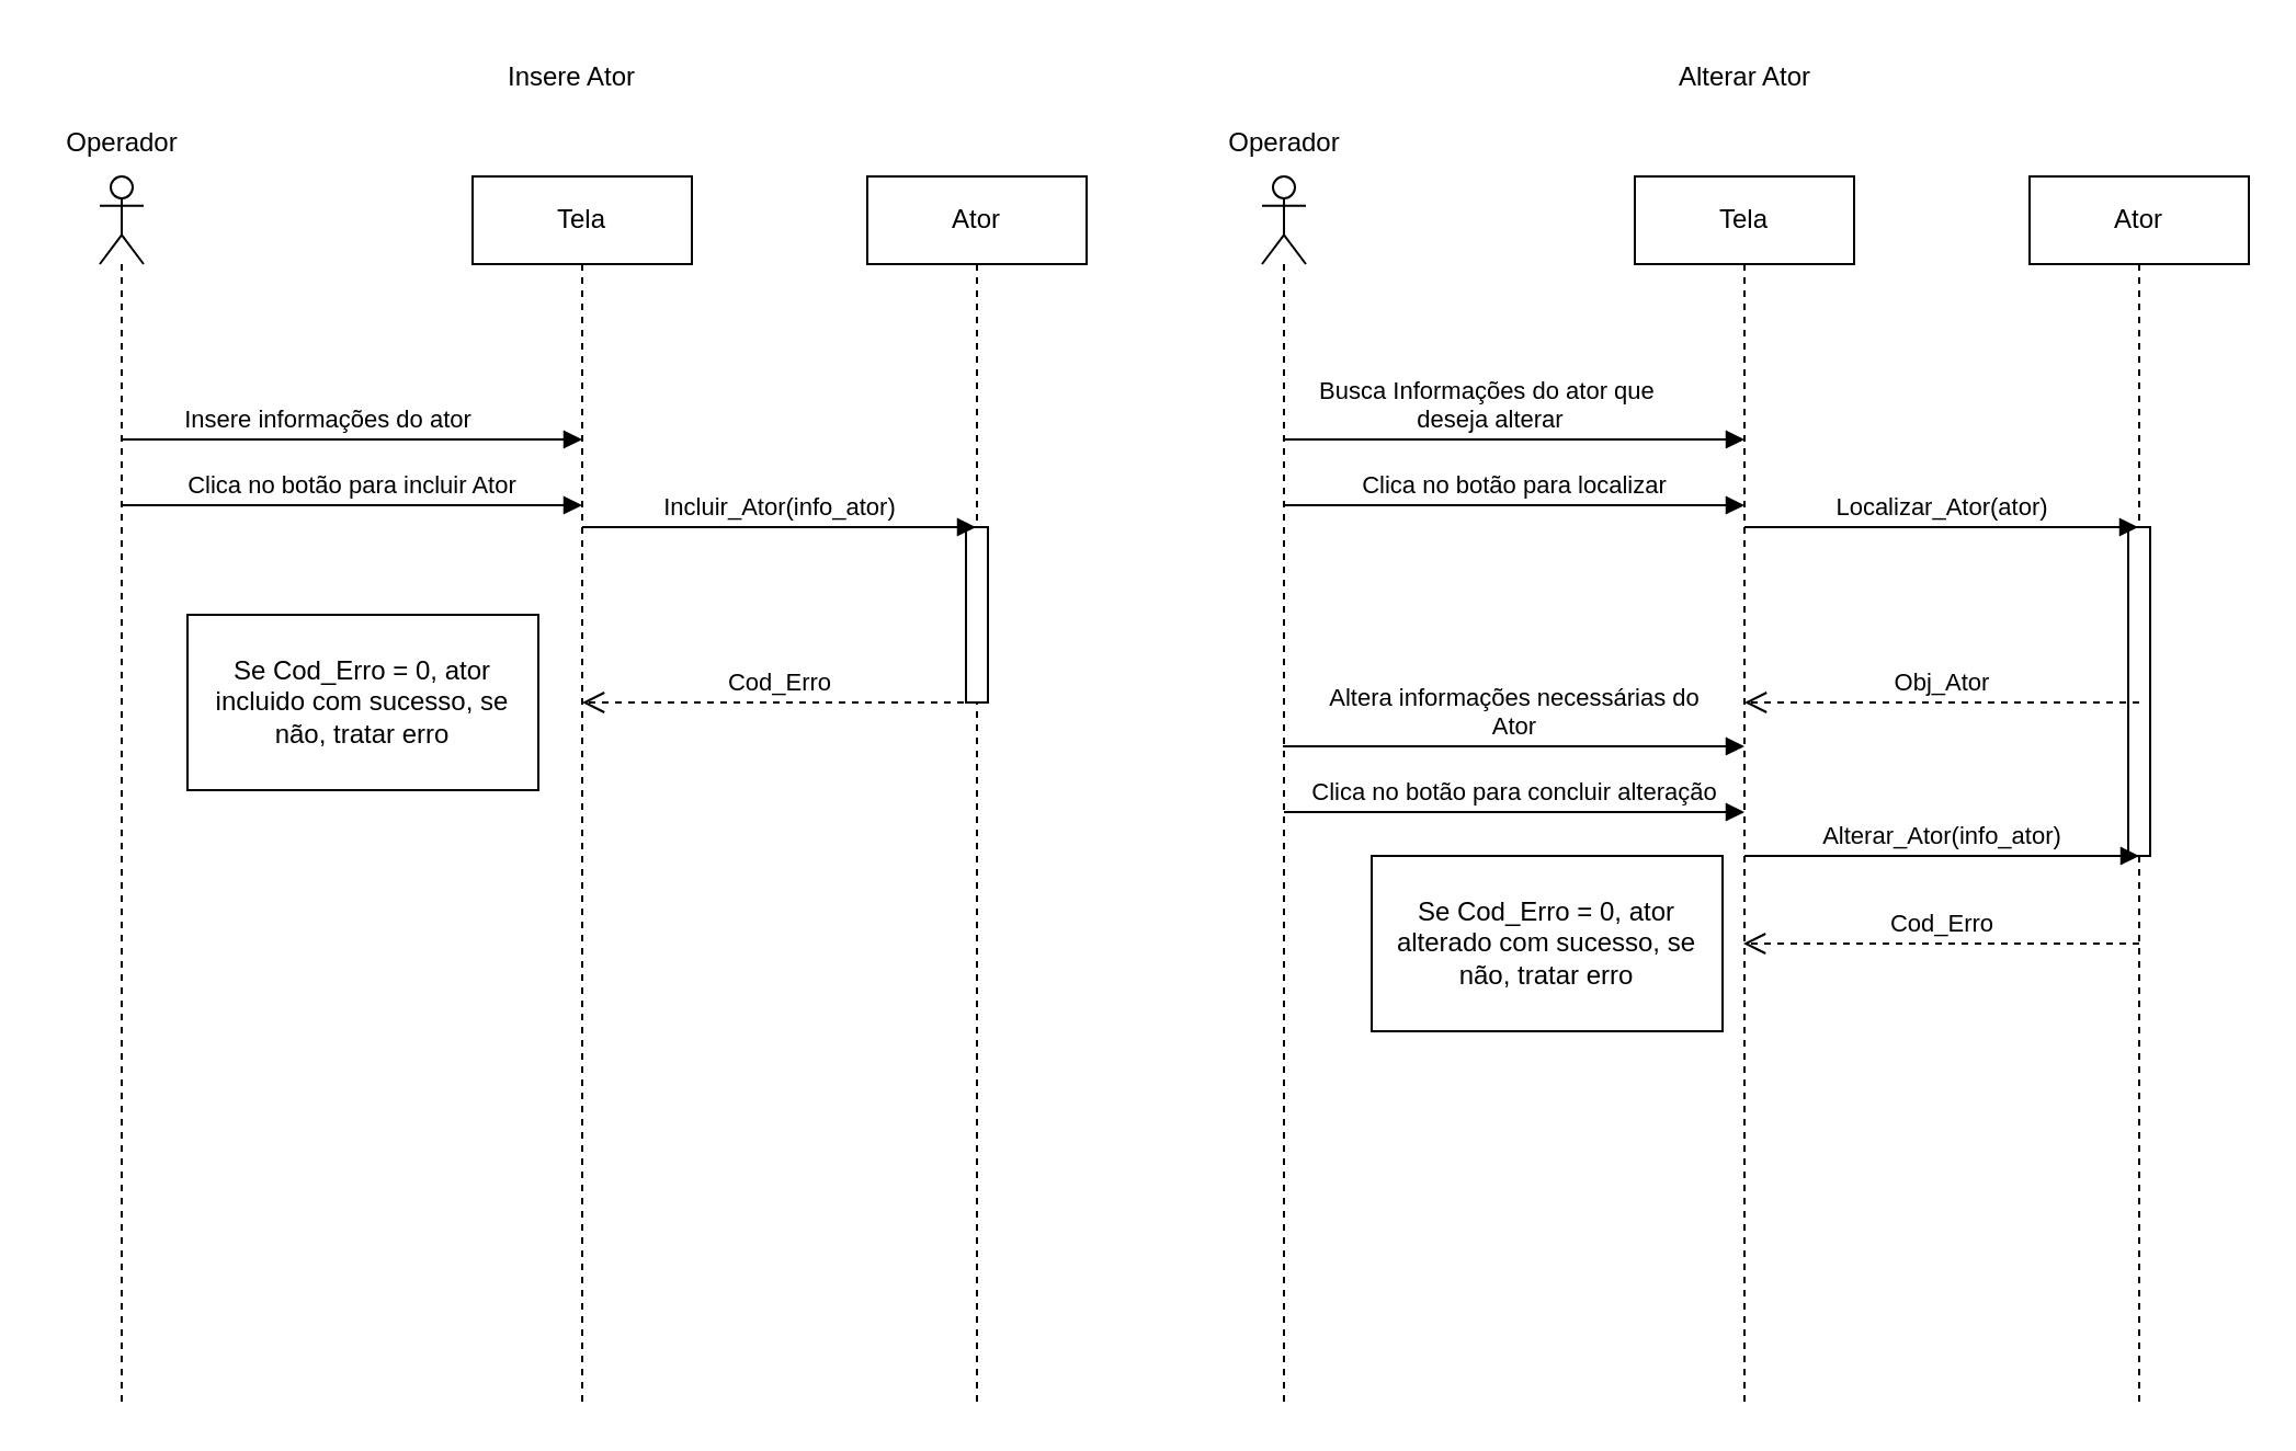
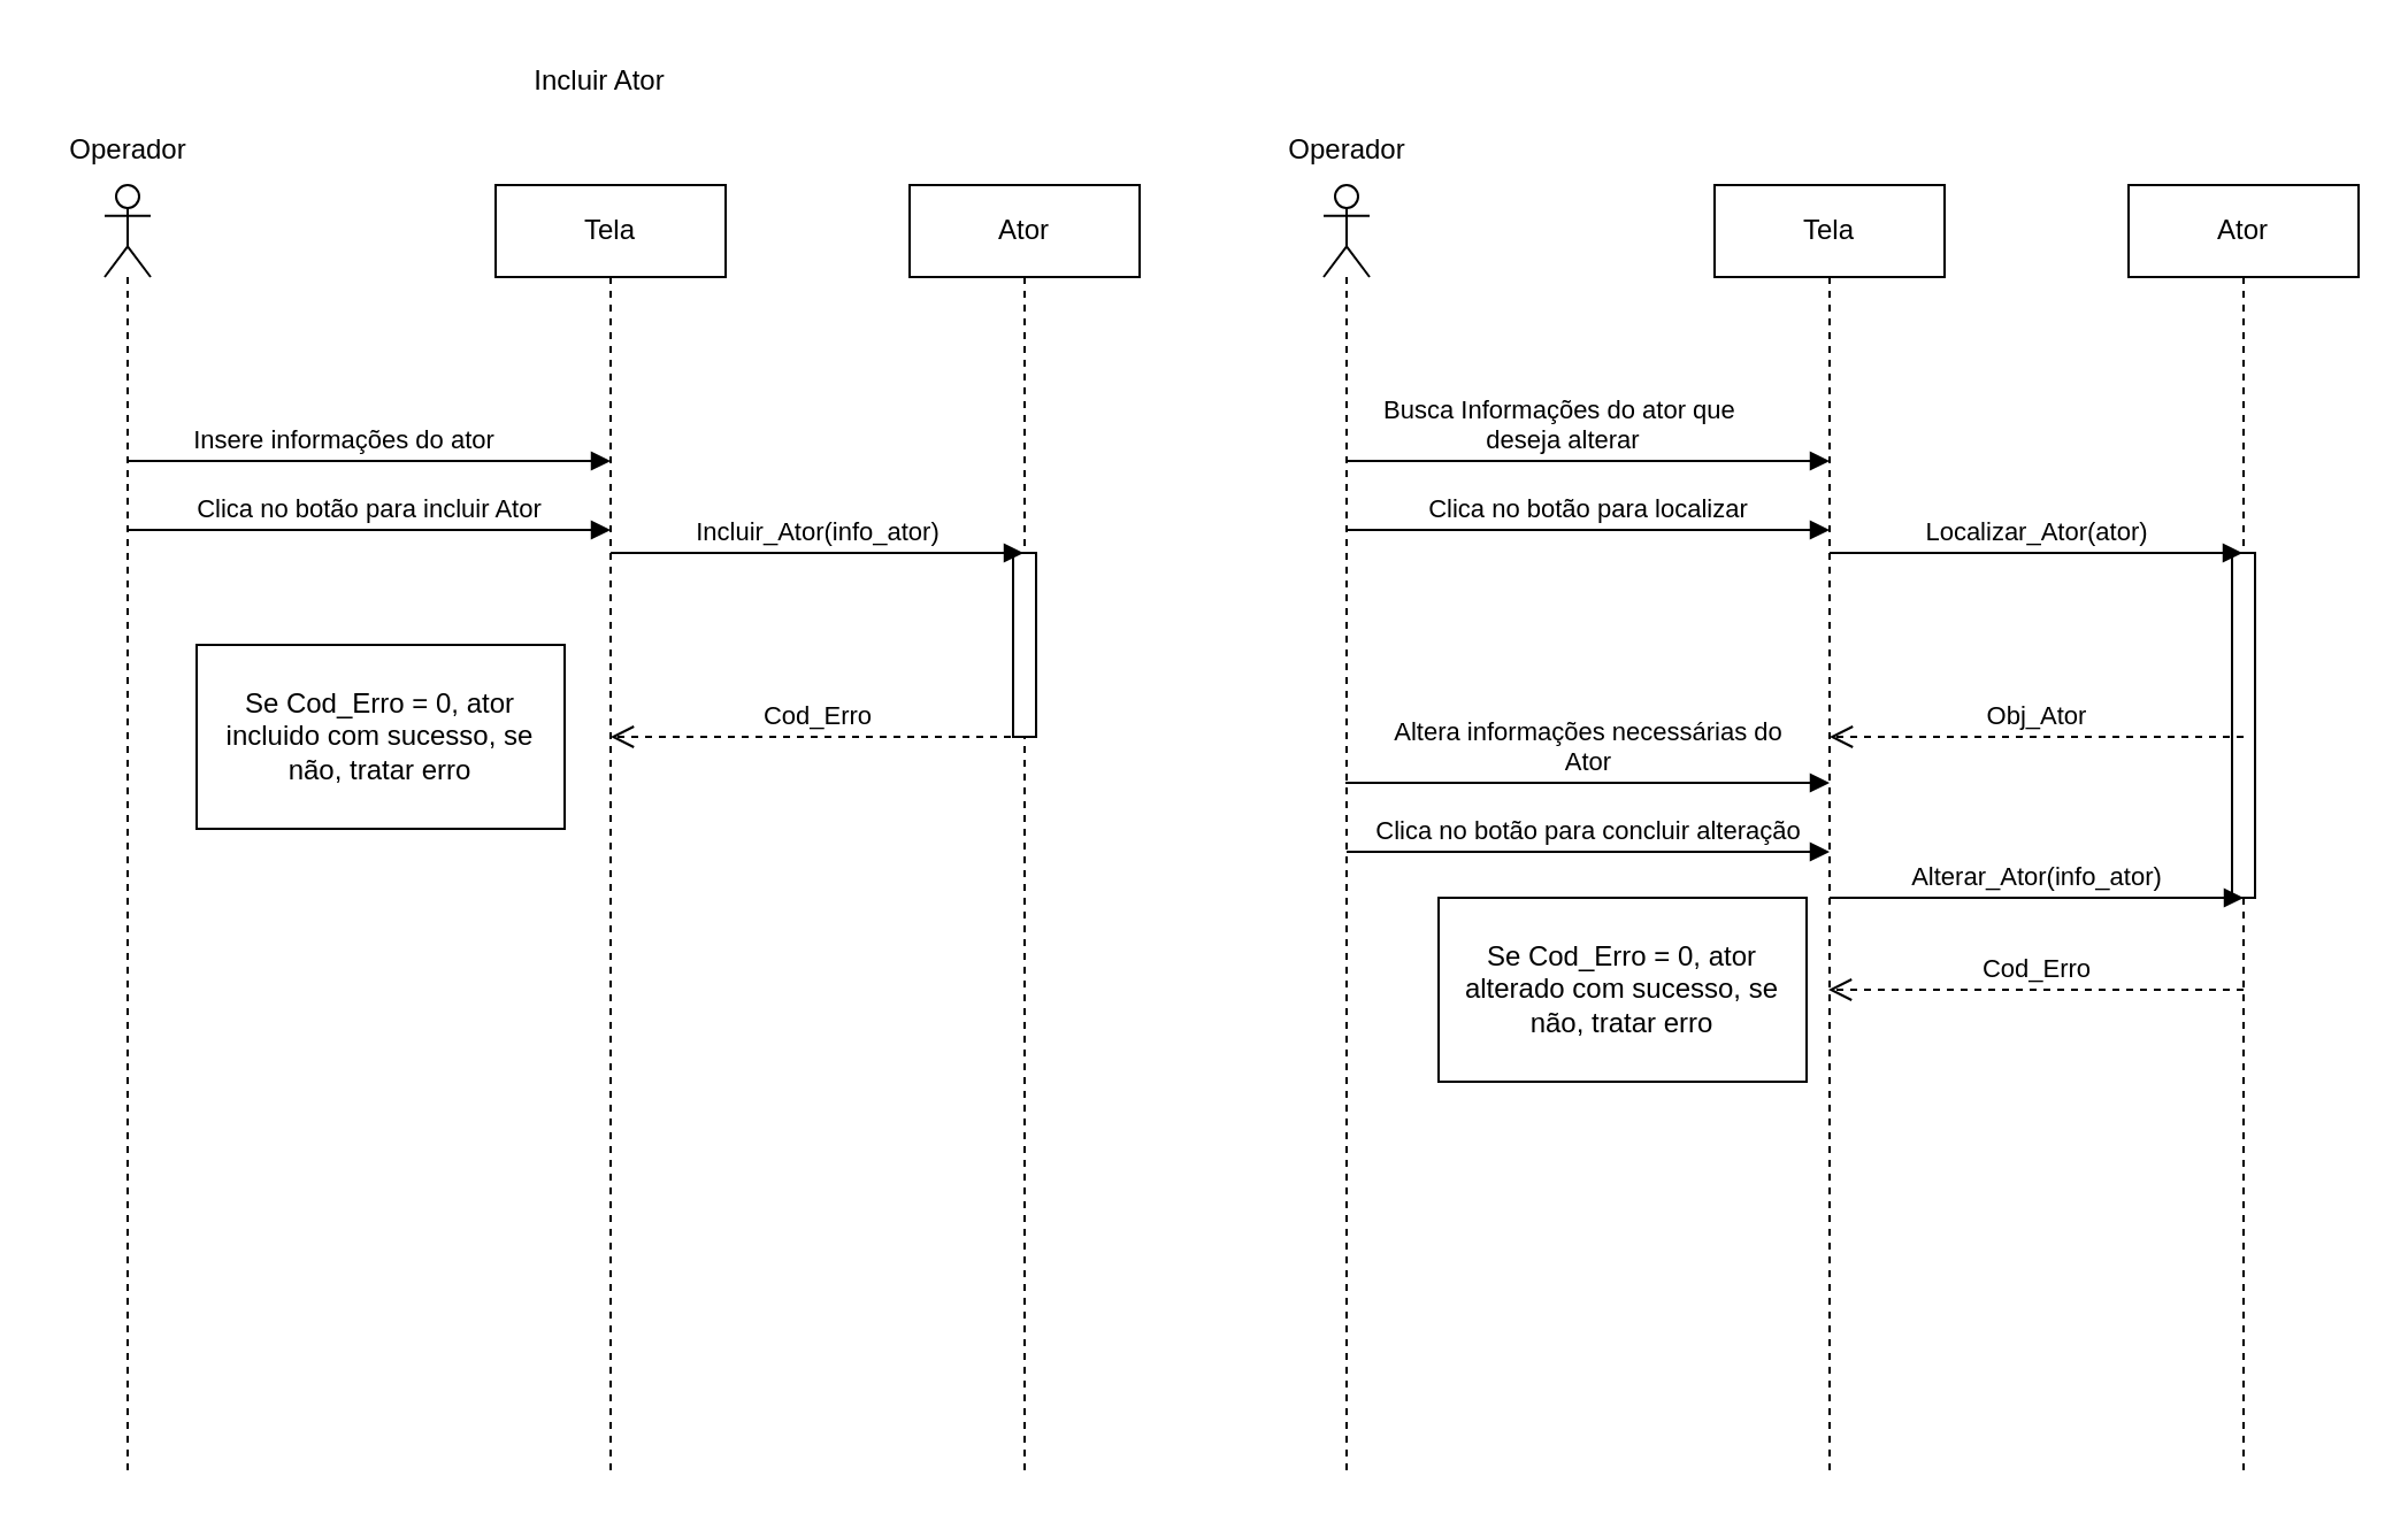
- <mxCell id="2" value="Insere Ator" style="text;html=1;align=center;verticalAlign=middle;resizable=0;points=[];autosize=1;strokeColor=none;fillColor=none;" vertex="1" parent="1"><mxGeometry x="220" y="20" width="80" height="30" as="geometry" /></mxCell>
+ <mxCell id="2" value="Incluir Ator" style="text;html=1;align=center;verticalAlign=middle;resizable=0;points=[];autosize=1;strokeColor=none;fillColor=none;" vertex="1" parent="1"><mxGeometry x="220" y="20" width="80" height="30" as="geometry" /></mxCell>
- <mxCell id="13" value="Alterar Ator" style="text;html=1;align=center;verticalAlign=middle;resizable=0;points=[];autosize=1;strokeColor=none;fillColor=none;" vertex="1" parent="1"><mxGeometry x="755" y="20" width="80" height="30" as="geometry" /></mxCell>
